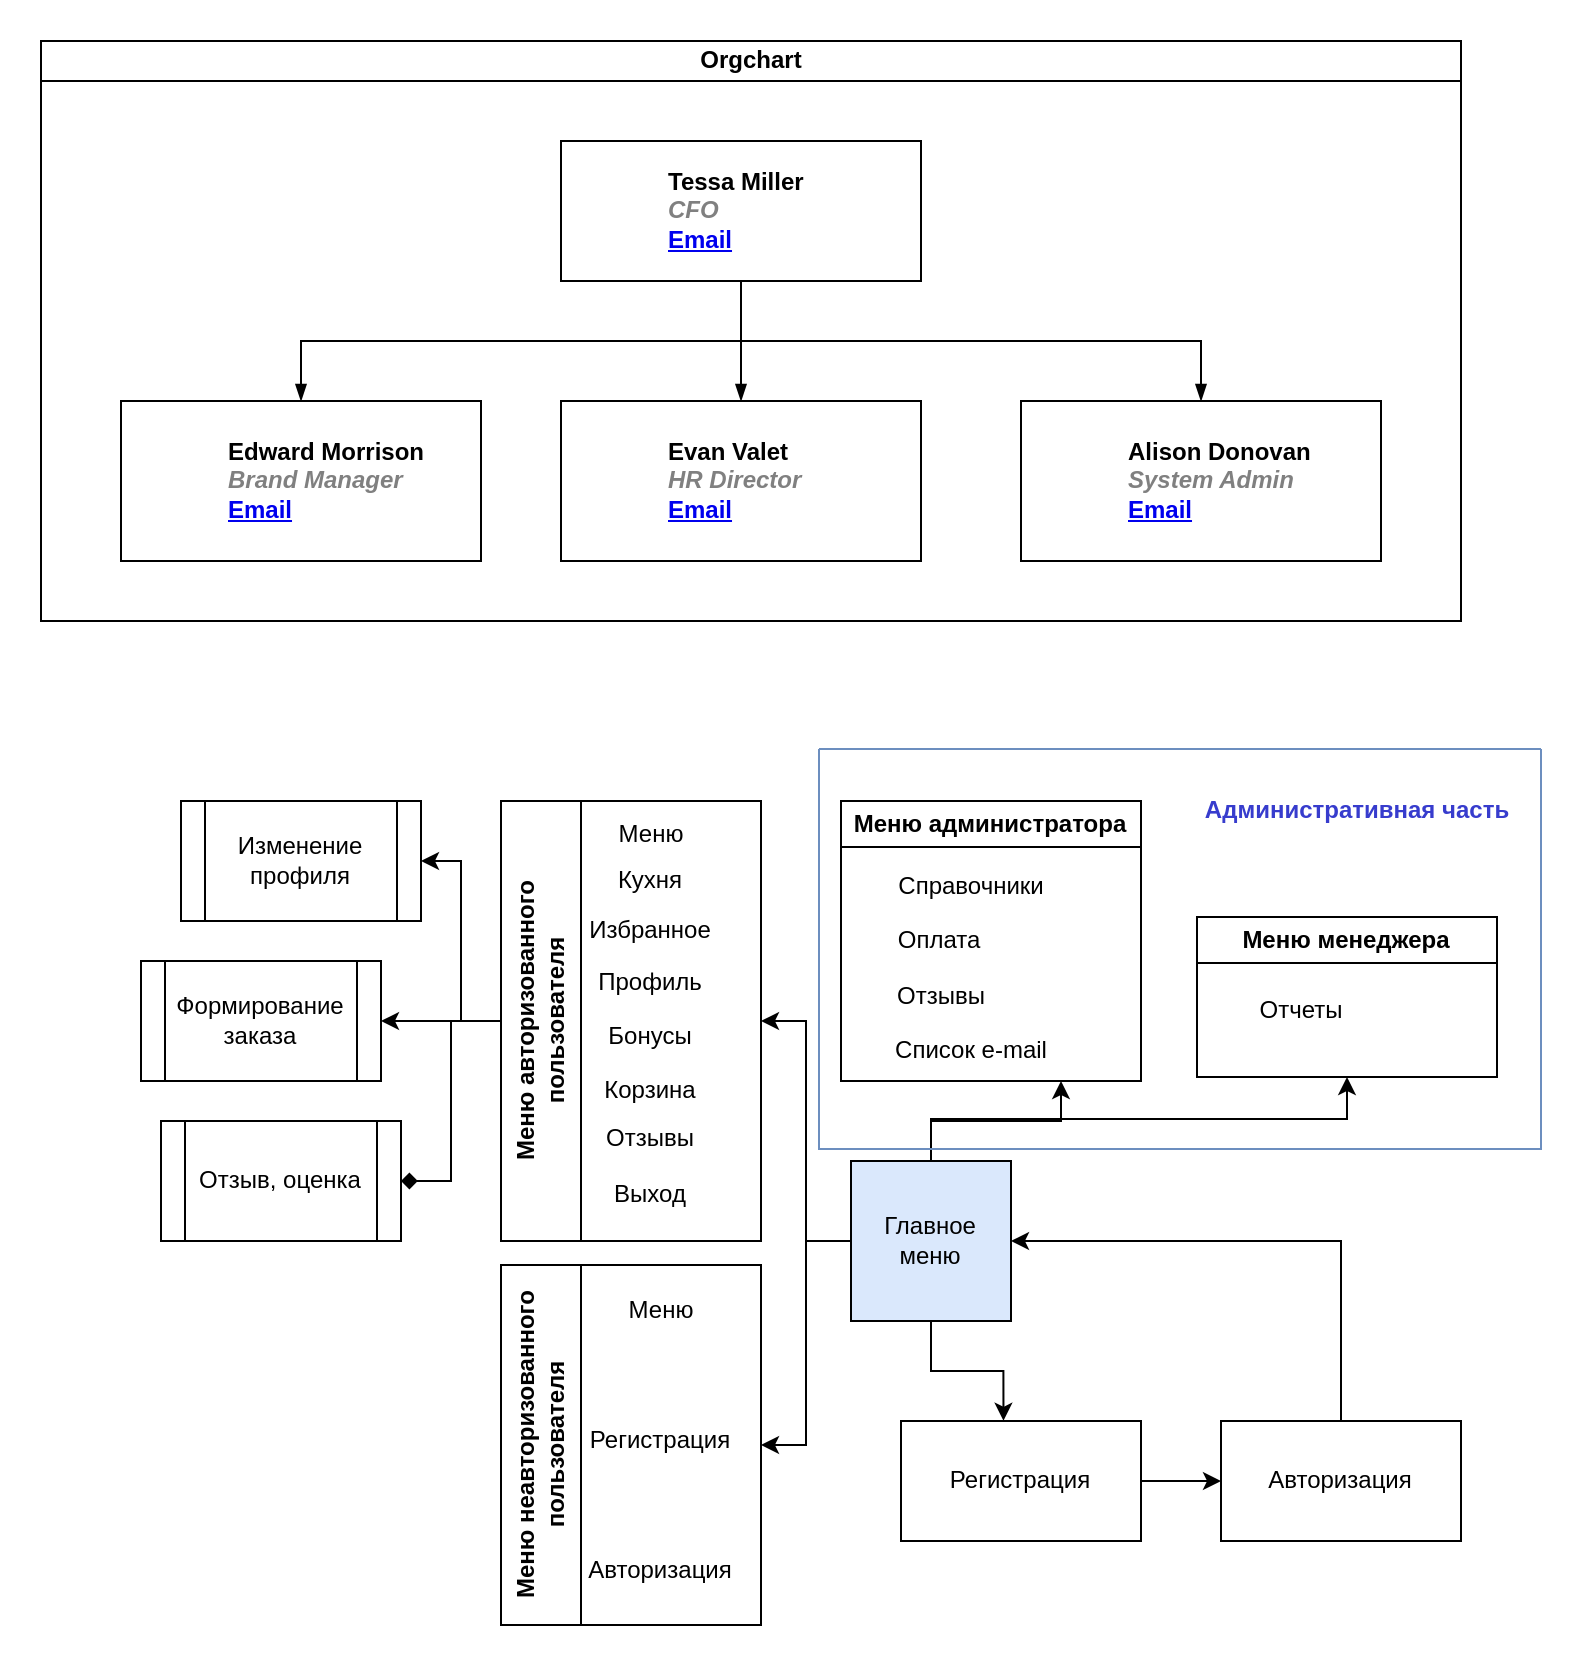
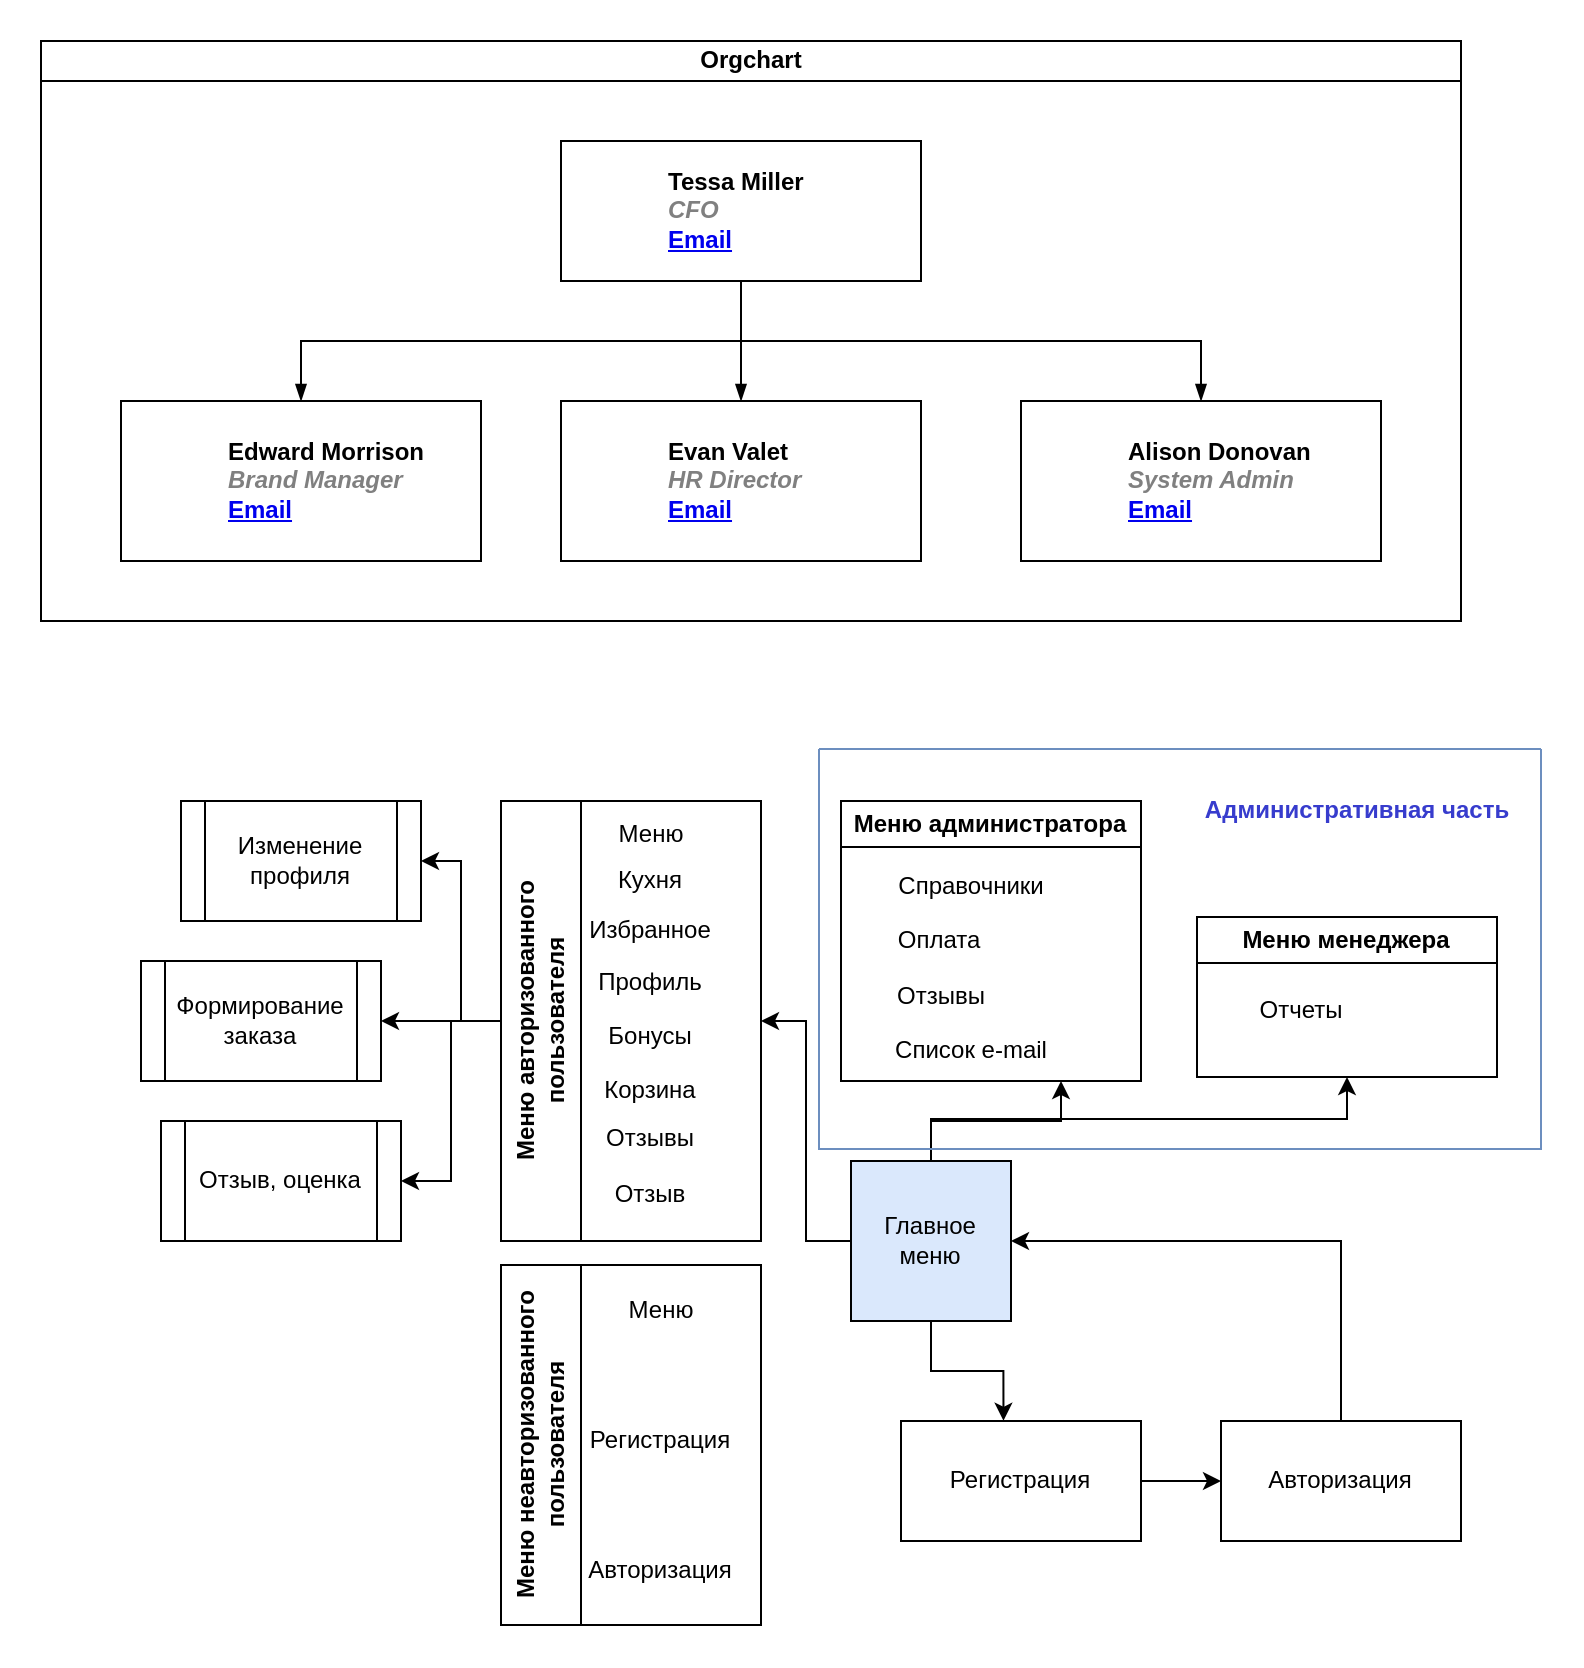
- <mxCell id="16" style="edgeStyle=orthogonalEdgeStyle;rounded=0;orthogonalLoop=1;jettySize=auto;html=1;exitX=0;exitY=0.5;exitDx=0;exitDy=0;entryX=1;entryY=0.5;entryDx=0;entryDy=0;endArrow=diamond;" edge="1" parent="10" source="18" target="37"><mxGeometry relative="1" as="geometry" /></mxCell>
+ <mxCell id="16" style="edgeStyle=orthogonalEdgeStyle;rounded=0;orthogonalLoop=1;jettySize=auto;html=1;exitX=0;exitY=0.5;exitDx=0;exitDy=0;entryX=1;entryY=0.5;entryDx=0;entryDy=0;" edge="1" parent="10" source="18" target="37"><mxGeometry relative="1" as="geometry" /></mxCell>
- <mxCell id="26" value="Выход" style="text;html=1;align=center;verticalAlign=middle;whiteSpace=wrap;rounded=0;" vertex="1" parent="18"><mxGeometry x="45" y="182" width="60" height="30" as="geometry" /></mxCell>
+ <mxCell id="26" value="Отзыв" style="text;html=1;align=center;verticalAlign=middle;whiteSpace=wrap;rounded=0;" vertex="1" parent="18"><mxGeometry x="45" y="182" width="60" height="30" as="geometry" /></mxCell>
- <mxCell id="12" style="edgeStyle=orthogonalEdgeStyle;rounded=0;orthogonalLoop=1;jettySize=auto;html=1;entryX=1;entryY=0.5;entryDx=0;entryDy=0;" edge="1" parent="10" source="14" target="27"><mxGeometry relative="1" as="geometry" /></mxCell>
